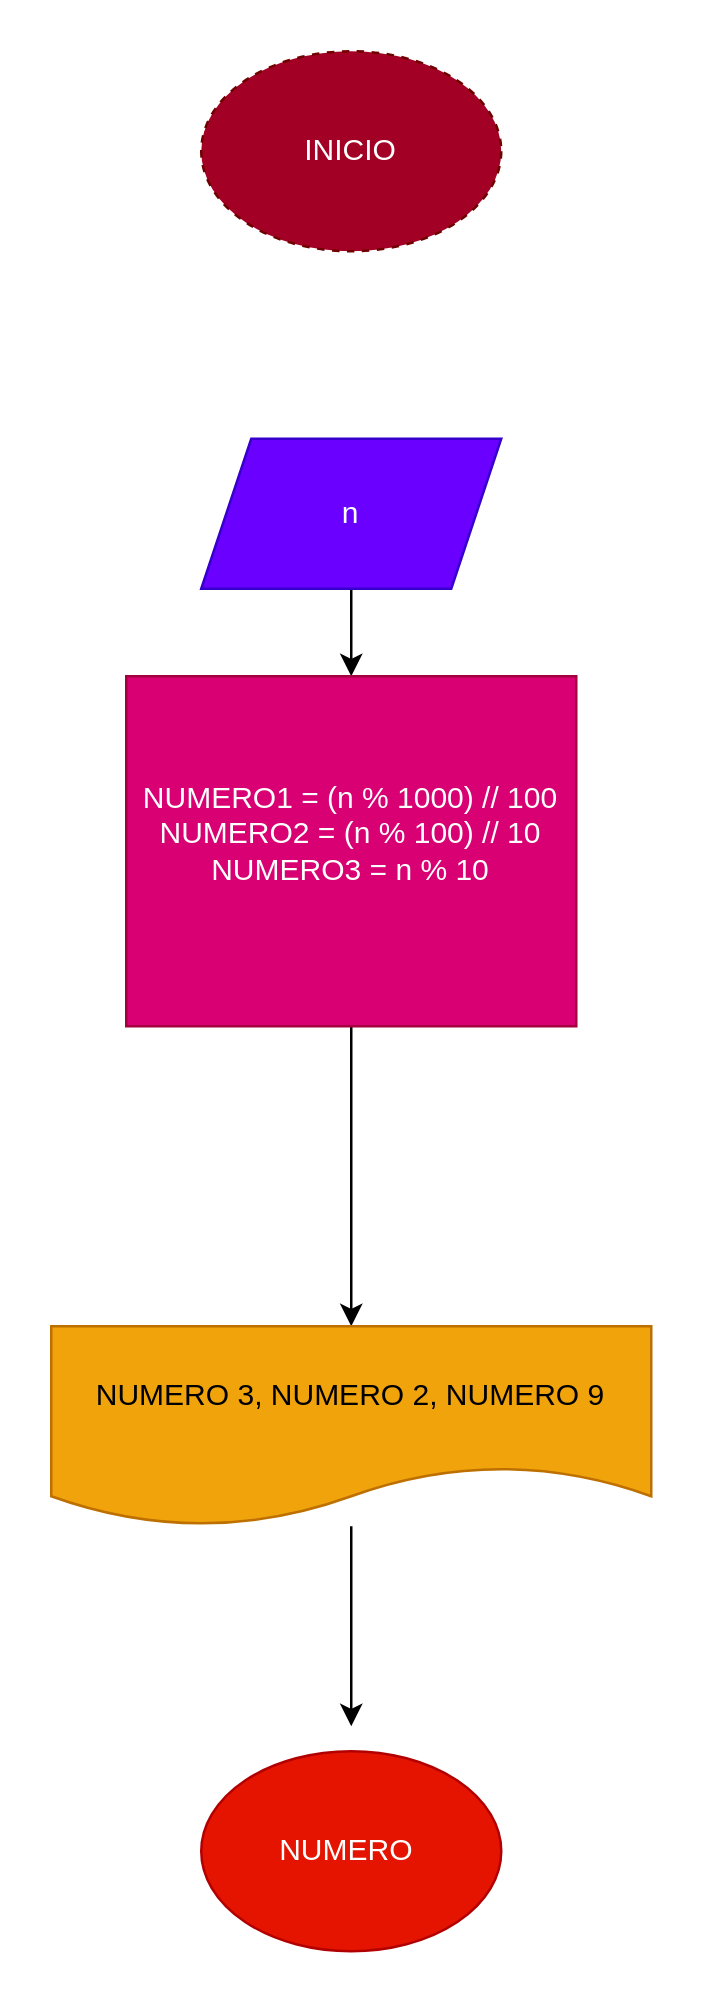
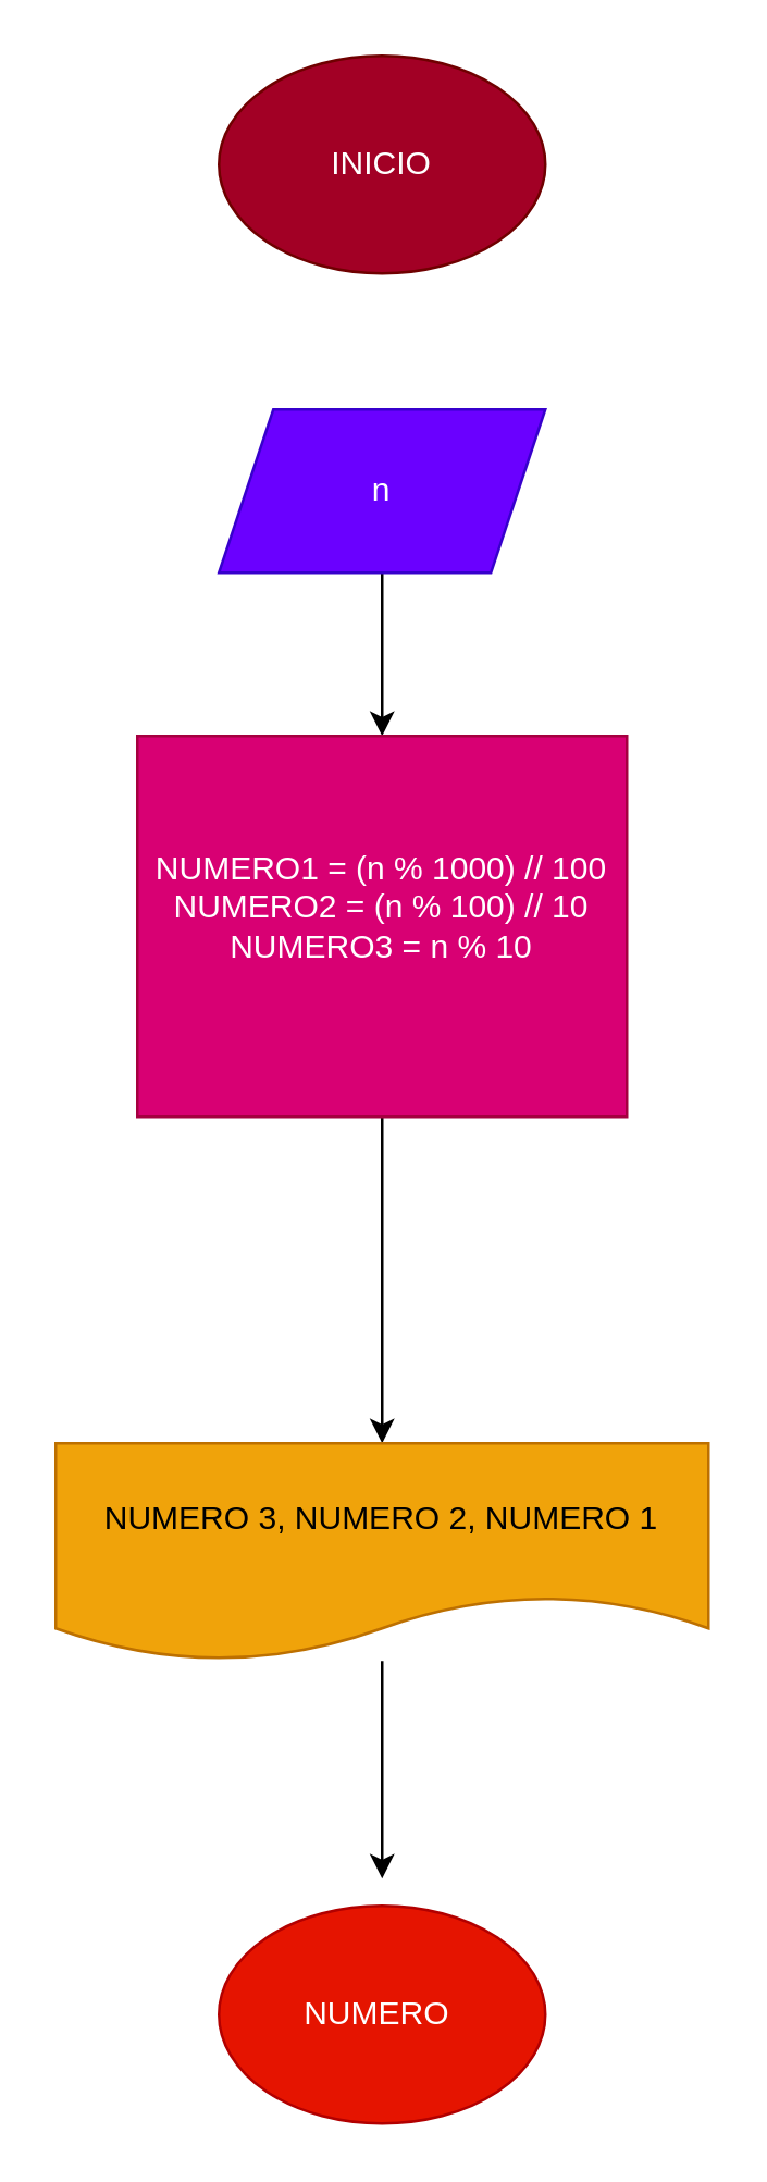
- <mxCell id="2" value="INICIO" style="ellipse;whiteSpace=wrap;html=1;fillColor=#a20025;fontColor=#ffffff;strokeColor=#6F0000;dashed=1;" vertex="1" parent="1"><mxGeometry x="80" y="20" width="120" height="80" as="geometry" /></mxCell>
+ <mxCell id="2" value="INICIO" style="ellipse;whiteSpace=wrap;html=1;fillColor=#a20025;fontColor=#ffffff;strokeColor=#6F0000;" vertex="1" parent="1"><mxGeometry x="80" y="20" width="120" height="80" as="geometry" /></mxCell>
- <mxCell id="4" value="n" style="shape=parallelogram;perimeter=parallelogramPerimeter;whiteSpace=wrap;html=1;fixedSize=1;fillColor=#6a00ff;fontColor=#ffffff;strokeColor=#3700CC;" vertex="1" parent="1"><mxGeometry x="80" y="175" width="120" height="60" as="geometry" /></mxCell>
+ <mxCell id="4" value="n" style="shape=parallelogram;perimeter=parallelogramPerimeter;whiteSpace=wrap;html=1;fixedSize=1;fillColor=#6a00ff;fontColor=#ffffff;strokeColor=#3700CC;" vertex="1" parent="1"><mxGeometry x="80" y="150" width="120" height="60" as="geometry" /></mxCell>
- <mxCell id="8" value="NUMERO 3, NUMERO 2, NUMERO 9" style="shape=document;whiteSpace=wrap;html=1;boundedLbl=1;rounded=0;fillColor=#f0a30a;fontColor=#000000;strokeColor=#BD7000;" vertex="1" parent="1"><mxGeometry x="20" y="530" width="240" height="80" as="geometry" /></mxCell>
+ <mxCell id="8" value="NUMERO 3, NUMERO 2, NUMERO 1" style="shape=document;whiteSpace=wrap;html=1;boundedLbl=1;rounded=0;fillColor=#f0a30a;fontColor=#000000;strokeColor=#BD7000;" vertex="1" parent="1"><mxGeometry x="20" y="530" width="240" height="80" as="geometry" /></mxCell>
